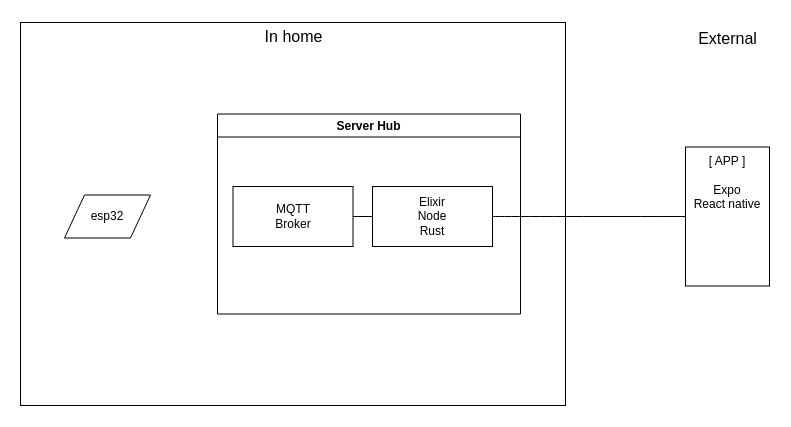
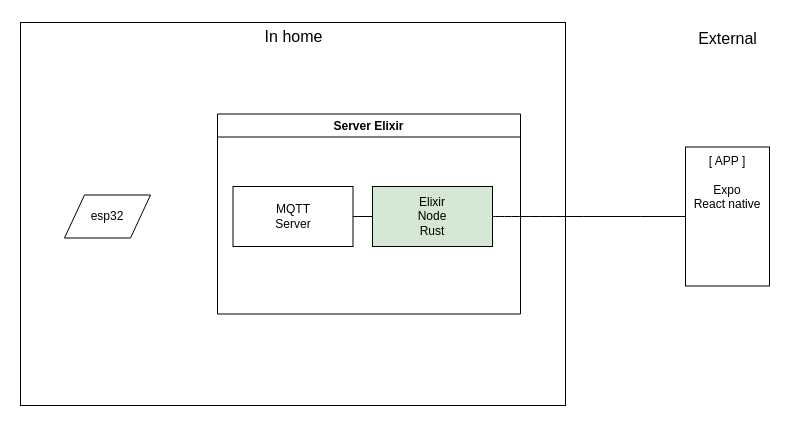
- <mxCell id="5" value="Server Hub" style="swimlane;" vertex="1" parent="1"><mxGeometry x="217" y="113.5" width="303" height="200" as="geometry" /></mxCell>
+ <mxCell id="5" value="Server Elixir" style="swimlane;" vertex="1" parent="1"><mxGeometry x="217" y="113.5" width="303" height="200" as="geometry" /></mxCell>
- <mxCell id="8" value="MQTT&lt;br&gt;Broker" style="rounded=0;whiteSpace=wrap;html=1;" vertex="1" parent="5"><mxGeometry x="15.5" y="72.5" width="120" height="60" as="geometry" /></mxCell>
+ <mxCell id="8" value="MQTT&lt;br&gt;Server" style="rounded=0;whiteSpace=wrap;html=1;" vertex="1" parent="5"><mxGeometry x="15.5" y="72.5" width="120" height="60" as="geometry" /></mxCell>
- <mxCell id="6" value="Elixir&lt;br&gt;Node&lt;br&gt;Rust" style="rounded=0;whiteSpace=wrap;html=1;" vertex="1" parent="5"><mxGeometry x="155" y="72.5" width="120" height="60" as="geometry" /></mxCell>
+ <mxCell id="6" value="Elixir&lt;br&gt;Node&lt;br&gt;Rust" style="rounded=0;whiteSpace=wrap;html=1;fillColor=#d5e8d4;" vertex="1" parent="5"><mxGeometry x="155" y="72.5" width="120" height="60" as="geometry" /></mxCell>
